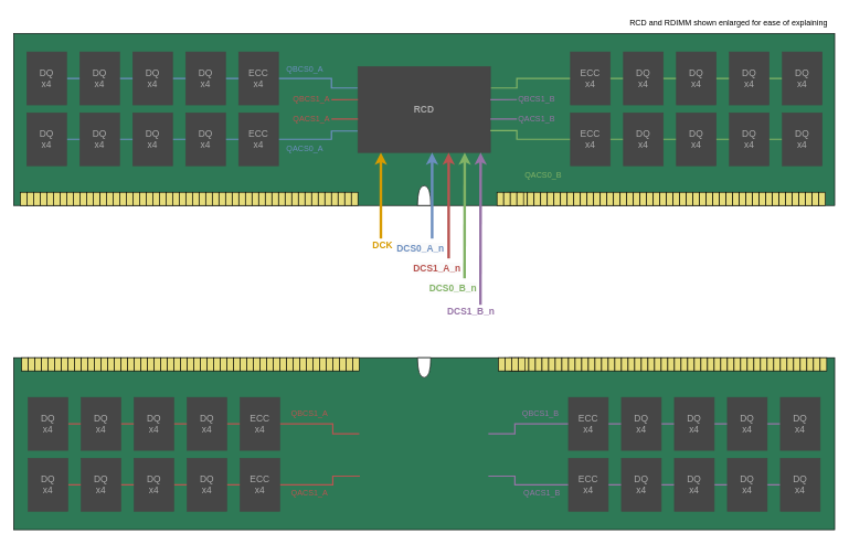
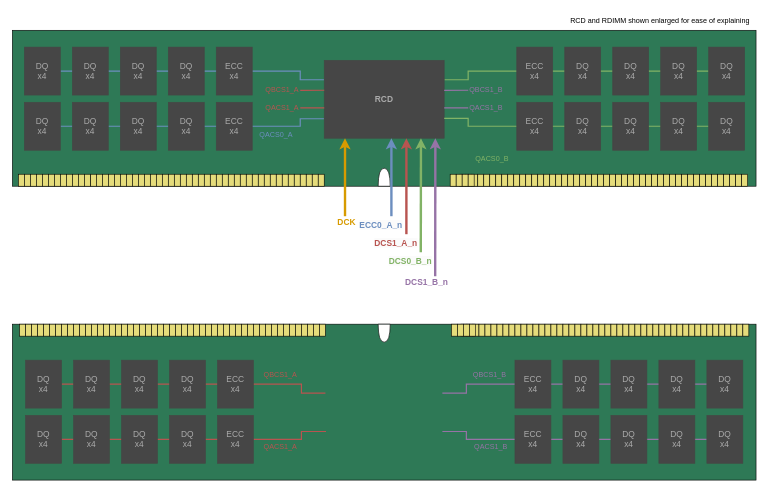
- <mxCell id="144" value="QBCS0_A" style="text;html=1;align=center;verticalAlign=middle;whiteSpace=wrap;rounded=0;fontColor=#6c8ebf;" vertex="1" parent="1"><mxGeometry x="430" y="90" width="60" height="30" as="geometry" /></mxCell>
- <mxCell id="134" value="&lt;span style=&quot;font-family: Helvetica; font-size: 14px; font-style: normal; font-variant-ligatures: normal; font-variant-caps: normal; font-weight: 700; letter-spacing: normal; orphans: 2; text-align: center; text-indent: 0px; text-transform: none; widows: 2; word-spacing: 0px; -webkit-text-stroke-width: 0px; white-space: normal; background-color: rgb(251, 251, 251); text-decoration-thickness: initial; text-decoration-style: initial; text-decoration-color: initial; float: none; display: inline !important;&quot;&gt;DCS0_A_n&lt;/span&gt;" style="text;whiteSpace=wrap;html=1;fontColor=#6c8ebf;" vertex="1" parent="1"><mxGeometry x="597" y="360" width="80" height="30" as="geometry" /></mxCell>
+ <mxCell id="134" value="&lt;span style=&quot;font-family: Helvetica; font-size: 14px; font-style: normal; font-variant-ligatures: normal; font-variant-caps: normal; font-weight: 700; letter-spacing: normal; orphans: 2; text-align: center; text-indent: 0px; text-transform: none; widows: 2; word-spacing: 0px; -webkit-text-stroke-width: 0px; white-space: normal; background-color: rgb(251, 251, 251); text-decoration-thickness: initial; text-decoration-style: initial; text-decoration-color: initial; float: none; display: inline !important;&quot;&gt;ECC0_A_n&lt;/span&gt;" style="text;whiteSpace=wrap;html=1;fontColor=#6c8ebf;" vertex="1" parent="1"><mxGeometry x="597" y="360" width="80" height="30" as="geometry" /></mxCell>
